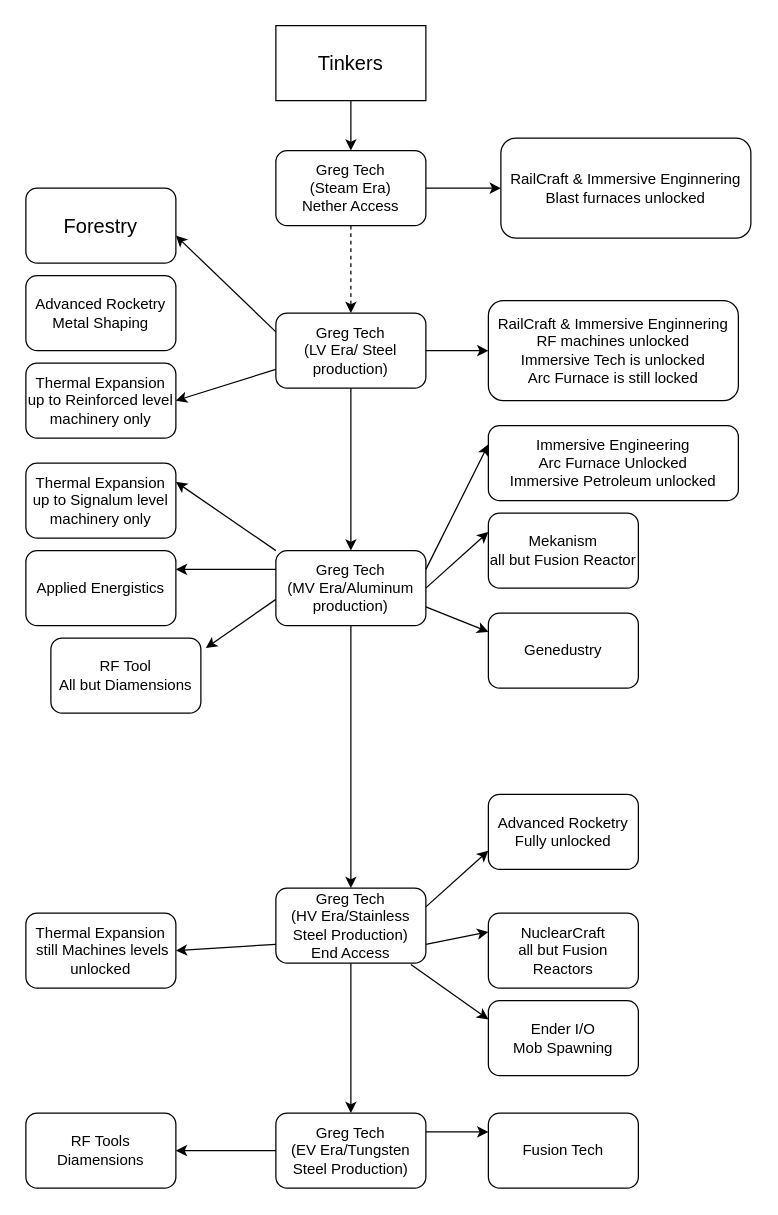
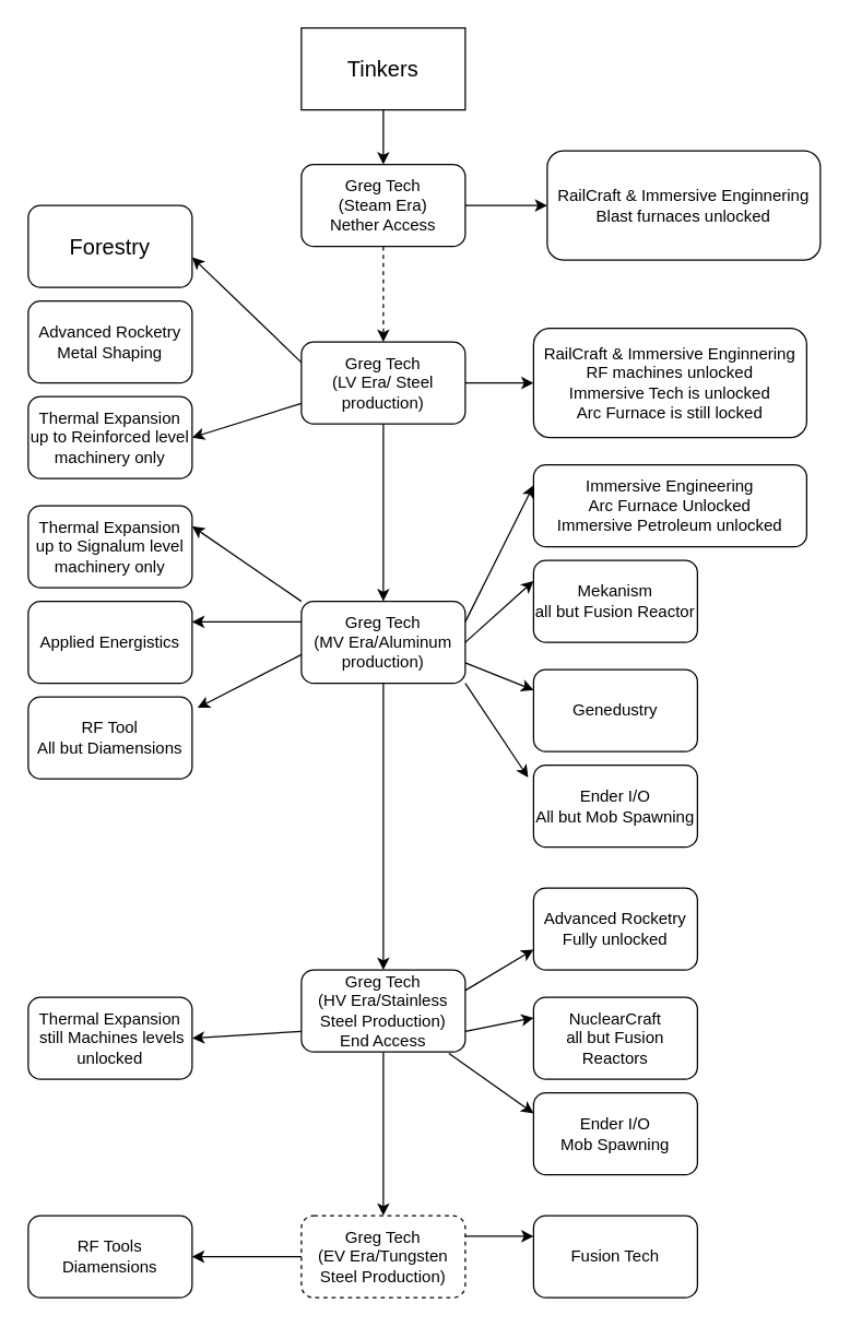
+ <mxCell id="47" value="" style="endArrow=classic;html=1;entryX=-0.033;entryY=0.15;entryDx=0;entryDy=0;entryPerimeter=0;exitX=1;exitY=1;exitDx=0;exitDy=0;" edge="1" parent="1" source="12" target="46"><mxGeometry width="50" height="50" relative="1" as="geometry"><mxPoint x="310" y="610" as="sourcePoint" /><mxPoint x="360" y="560" as="targetPoint" /></mxGeometry></mxCell>
- <mxCell id="44" value="&lt;div&gt;RF Tool&lt;/div&gt;&lt;div&gt;All but Diamensions&lt;br&gt;&lt;/div&gt;" style="rounded=1;whiteSpace=wrap;html=1;" vertex="1" parent="1"><mxGeometry x="40" y="510" width="120" height="60" as="geometry" /></mxCell>
+ <mxCell id="44" value="&lt;div&gt;RF Tool&lt;/div&gt;&lt;div&gt;All but Diamensions&lt;br&gt;&lt;/div&gt;" style="rounded=1;whiteSpace=wrap;html=1;" vertex="1" parent="1"><mxGeometry x="20" y="510" width="120" height="60" as="geometry" /></mxCell>
+ <mxCell id="46" value="&lt;div&gt;Ender I/O&lt;/div&gt;All but Mob Spawning" style="rounded=1;whiteSpace=wrap;html=1;" vertex="1" parent="1"><mxGeometry x="390" y="560" width="120" height="60" as="geometry" /></mxCell>
- <mxCell id="19" value="&lt;div&gt;Advanced Rocketry&lt;/div&gt;&lt;div&gt;Fully unlocked&lt;br&gt;&lt;/div&gt;" style="rounded=1;whiteSpace=wrap;html=1;" vertex="1" parent="1"><mxGeometry x="390" y="635" width="120" height="60" as="geometry" /></mxCell>
+ <mxCell id="19" value="&lt;div&gt;Advanced Rocketry&lt;/div&gt;&lt;div&gt;Fully unlocked&lt;br&gt;&lt;/div&gt;" style="rounded=1;whiteSpace=wrap;html=1;" vertex="1" parent="1"><mxGeometry x="390" y="650" width="120" height="60" as="geometry" /></mxCell>
- <mxCell id="28" value="&lt;div&gt;Greg Tech&lt;/div&gt;&lt;div&gt;(EV Era/Tungsten Steel Production)&lt;br&gt;&lt;/div&gt;" style="rounded=1;whiteSpace=wrap;html=1;" vertex="1" parent="1"><mxGeometry x="220" y="890" width="120" height="60" as="geometry" /></mxCell>
+ <mxCell id="28" value="&lt;div&gt;Greg Tech&lt;/div&gt;&lt;div&gt;(EV Era/Tungsten Steel Production)&lt;br&gt;&lt;/div&gt;" style="rounded=1;whiteSpace=wrap;html=1;dashed=1;" vertex="1" parent="1"><mxGeometry x="220" y="890" width="120" height="60" as="geometry" /></mxCell>
